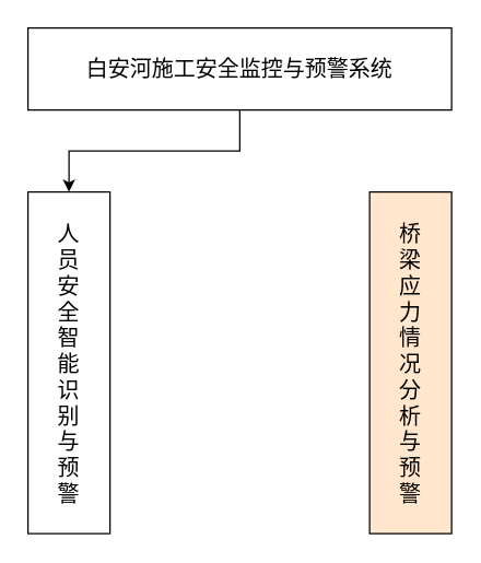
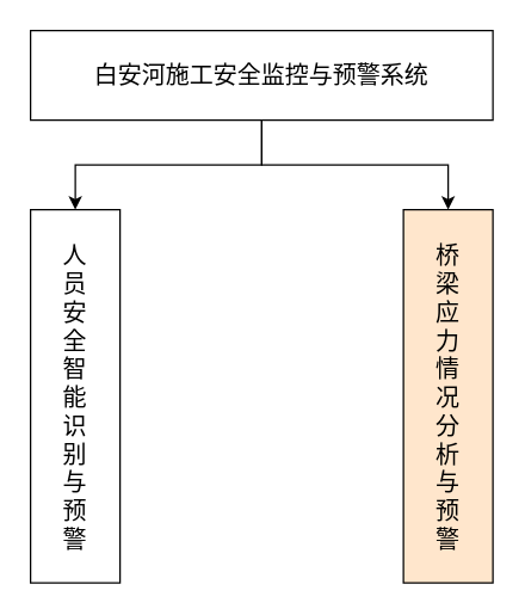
+ <mxCell id="3" style="edgeStyle=orthogonalEdgeStyle;rounded=0;orthogonalLoop=1;jettySize=auto;html=1;exitX=0.5;exitY=1;exitDx=0;exitDy=0;entryX=0.5;entryY=1;entryDx=0;entryDy=0;fontSize=16;" edge="1" parent="1" source="4" target="6"><mxGeometry relative="1" as="geometry" /></mxCell>
